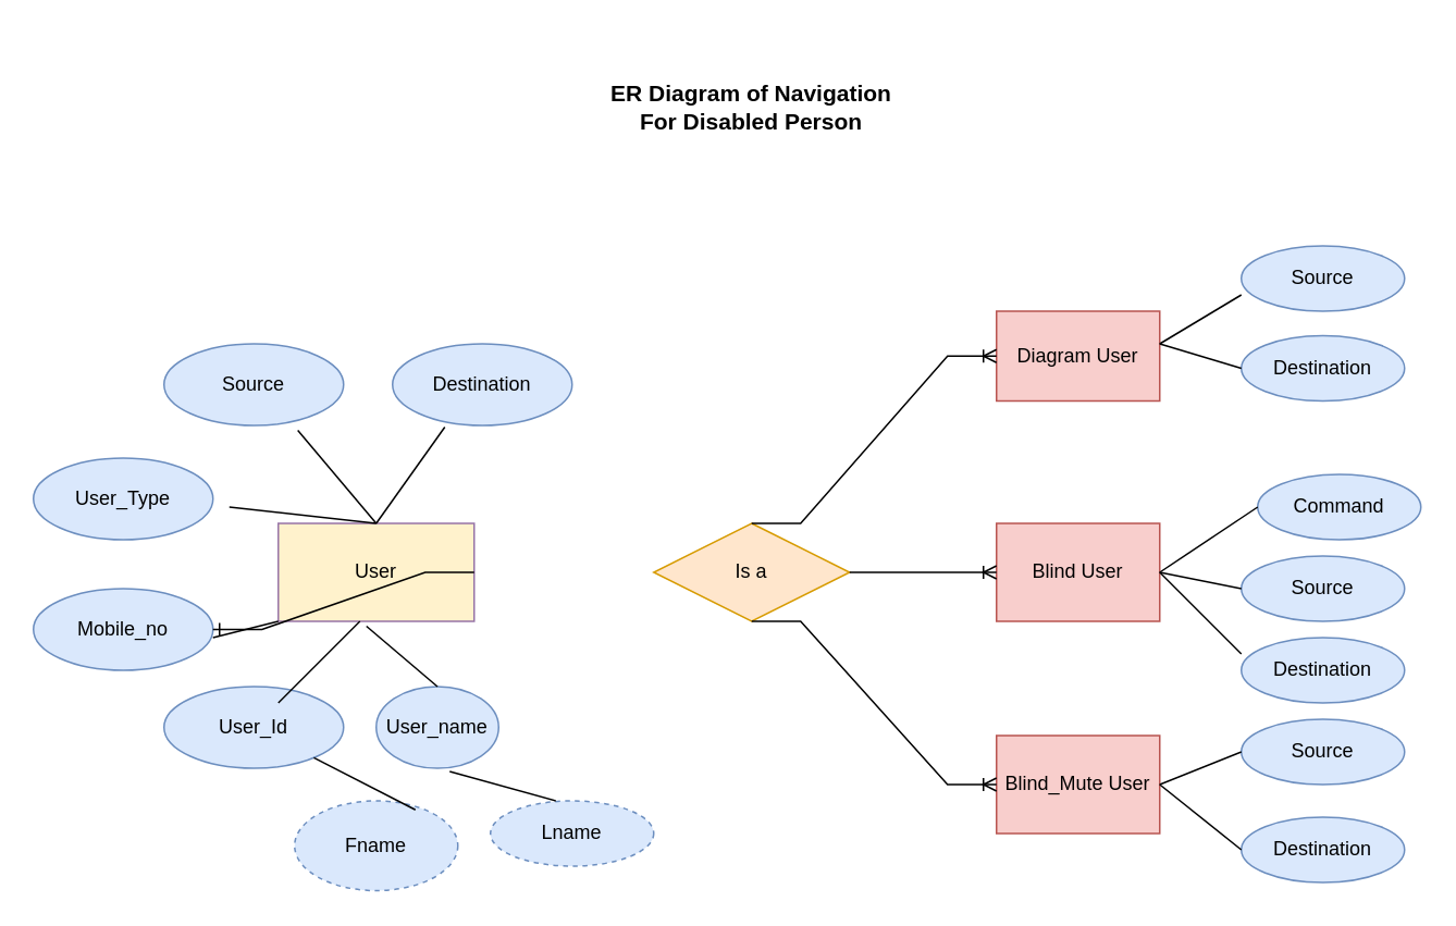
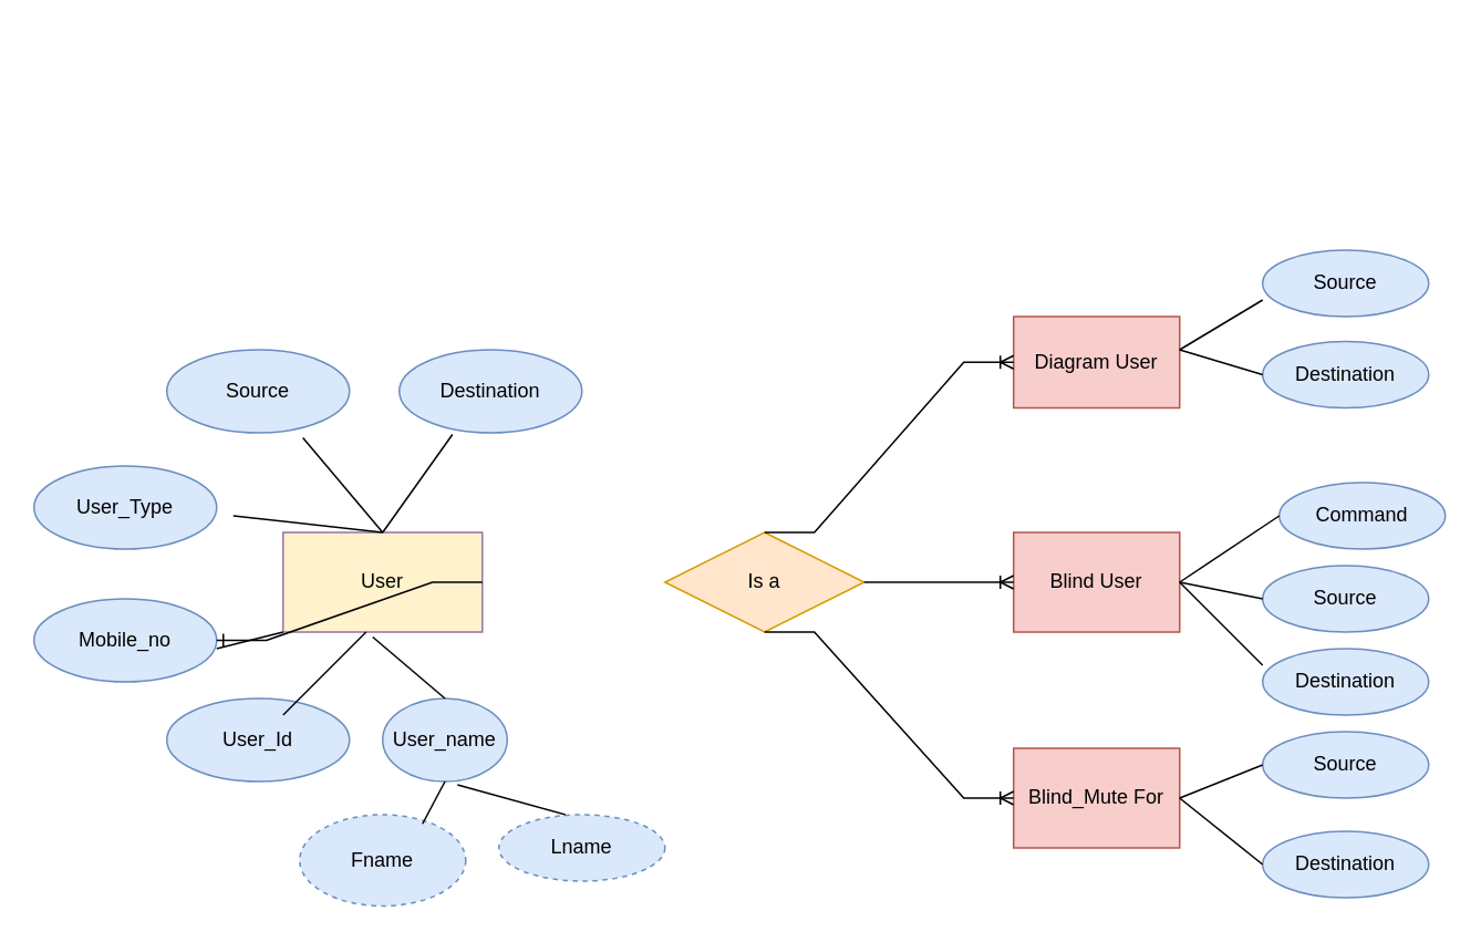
- <mxCell id="41" value="&lt;font style=&quot;font-size: 14px&quot;&gt;&lt;b&gt;ER Diagram of Navigation For Disabled Person&lt;/b&gt;&lt;/font&gt;" style="text;html=1;strokeColor=none;fillColor=none;align=center;verticalAlign=middle;whiteSpace=wrap;rounded=0;" vertex="1" parent="1"><mxGeometry x="360" y="20" width="200" height="90" as="geometry" /></mxCell>
- <mxCell id="21" value="" style="endArrow=none;html=1;rounded=0;exitX=0.74;exitY=0.1;exitDx=0;exitDy=0;exitPerimeter=0;" edge="1" parent="1" source="6" target="3"><mxGeometry width="50" height="50" relative="1" as="geometry"><mxPoint x="240" y="529" as="sourcePoint" /><mxPoint x="262.01" y="470" as="targetPoint" /></mxGeometry></mxCell>
+ <mxCell id="21" value="" style="endArrow=none;html=1;rounded=0;entryX=0.5;entryY=1;entryDx=0;entryDy=0;exitX=0.74;exitY=0.1;exitDx=0;exitDy=0;exitPerimeter=0;" edge="1" parent="1" source="6" target="4"><mxGeometry width="50" height="50" relative="1" as="geometry"><mxPoint x="240" y="529" as="sourcePoint" /><mxPoint x="262.01" y="470" as="targetPoint" /></mxGeometry></mxCell>
- <mxCell id="24" value="Blind_Mute User" style="whiteSpace=wrap;html=1;align=center;fillColor=#f8cecc;strokeColor=#b85450;" vertex="1" parent="1"><mxGeometry x="610" y="450" width="100" height="60" as="geometry" /></mxCell>
+ <mxCell id="24" value="Blind_Mute For" style="whiteSpace=wrap;html=1;align=center;fillColor=#f8cecc;strokeColor=#b85450;" vertex="1" parent="1"><mxGeometry x="610" y="450" width="100" height="60" as="geometry" /></mxCell>
